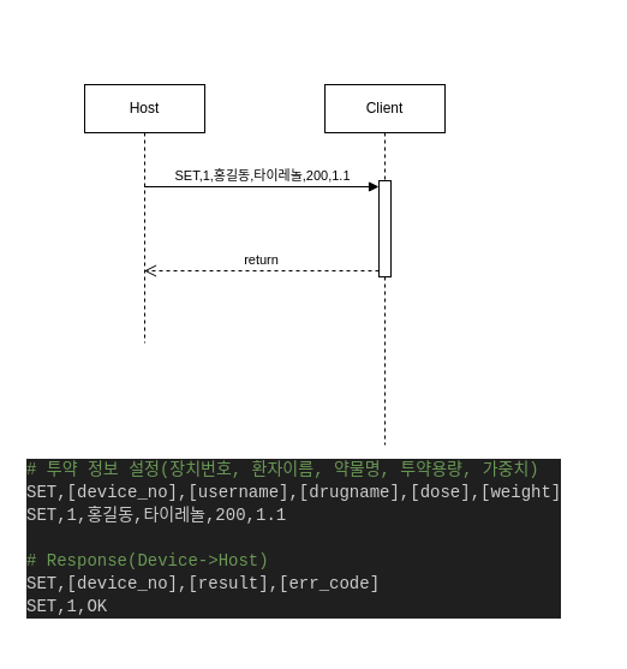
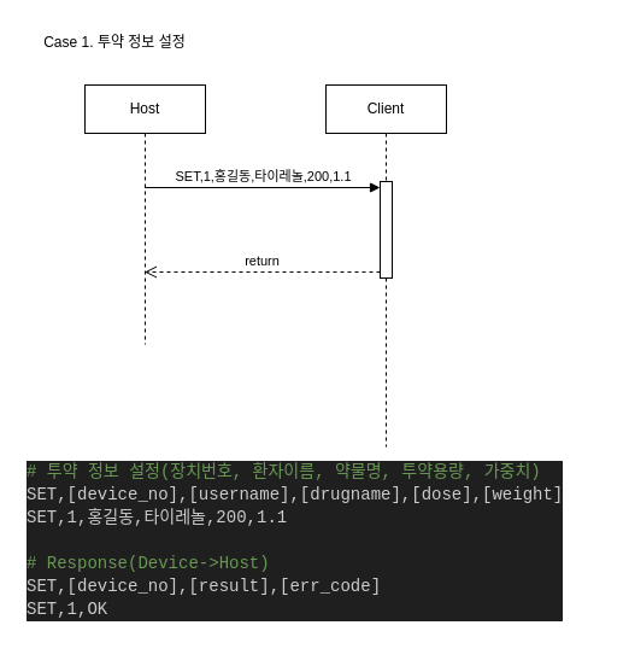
+ <mxCell id="8" value="Case 1. 투약 정보 설정" style="text;html=1;align=center;verticalAlign=middle;whiteSpace=wrap;rounded=0;" vertex="1" parent="1"><mxGeometry x="30" y="20" width="130" height="30" as="geometry" /></mxCell>
